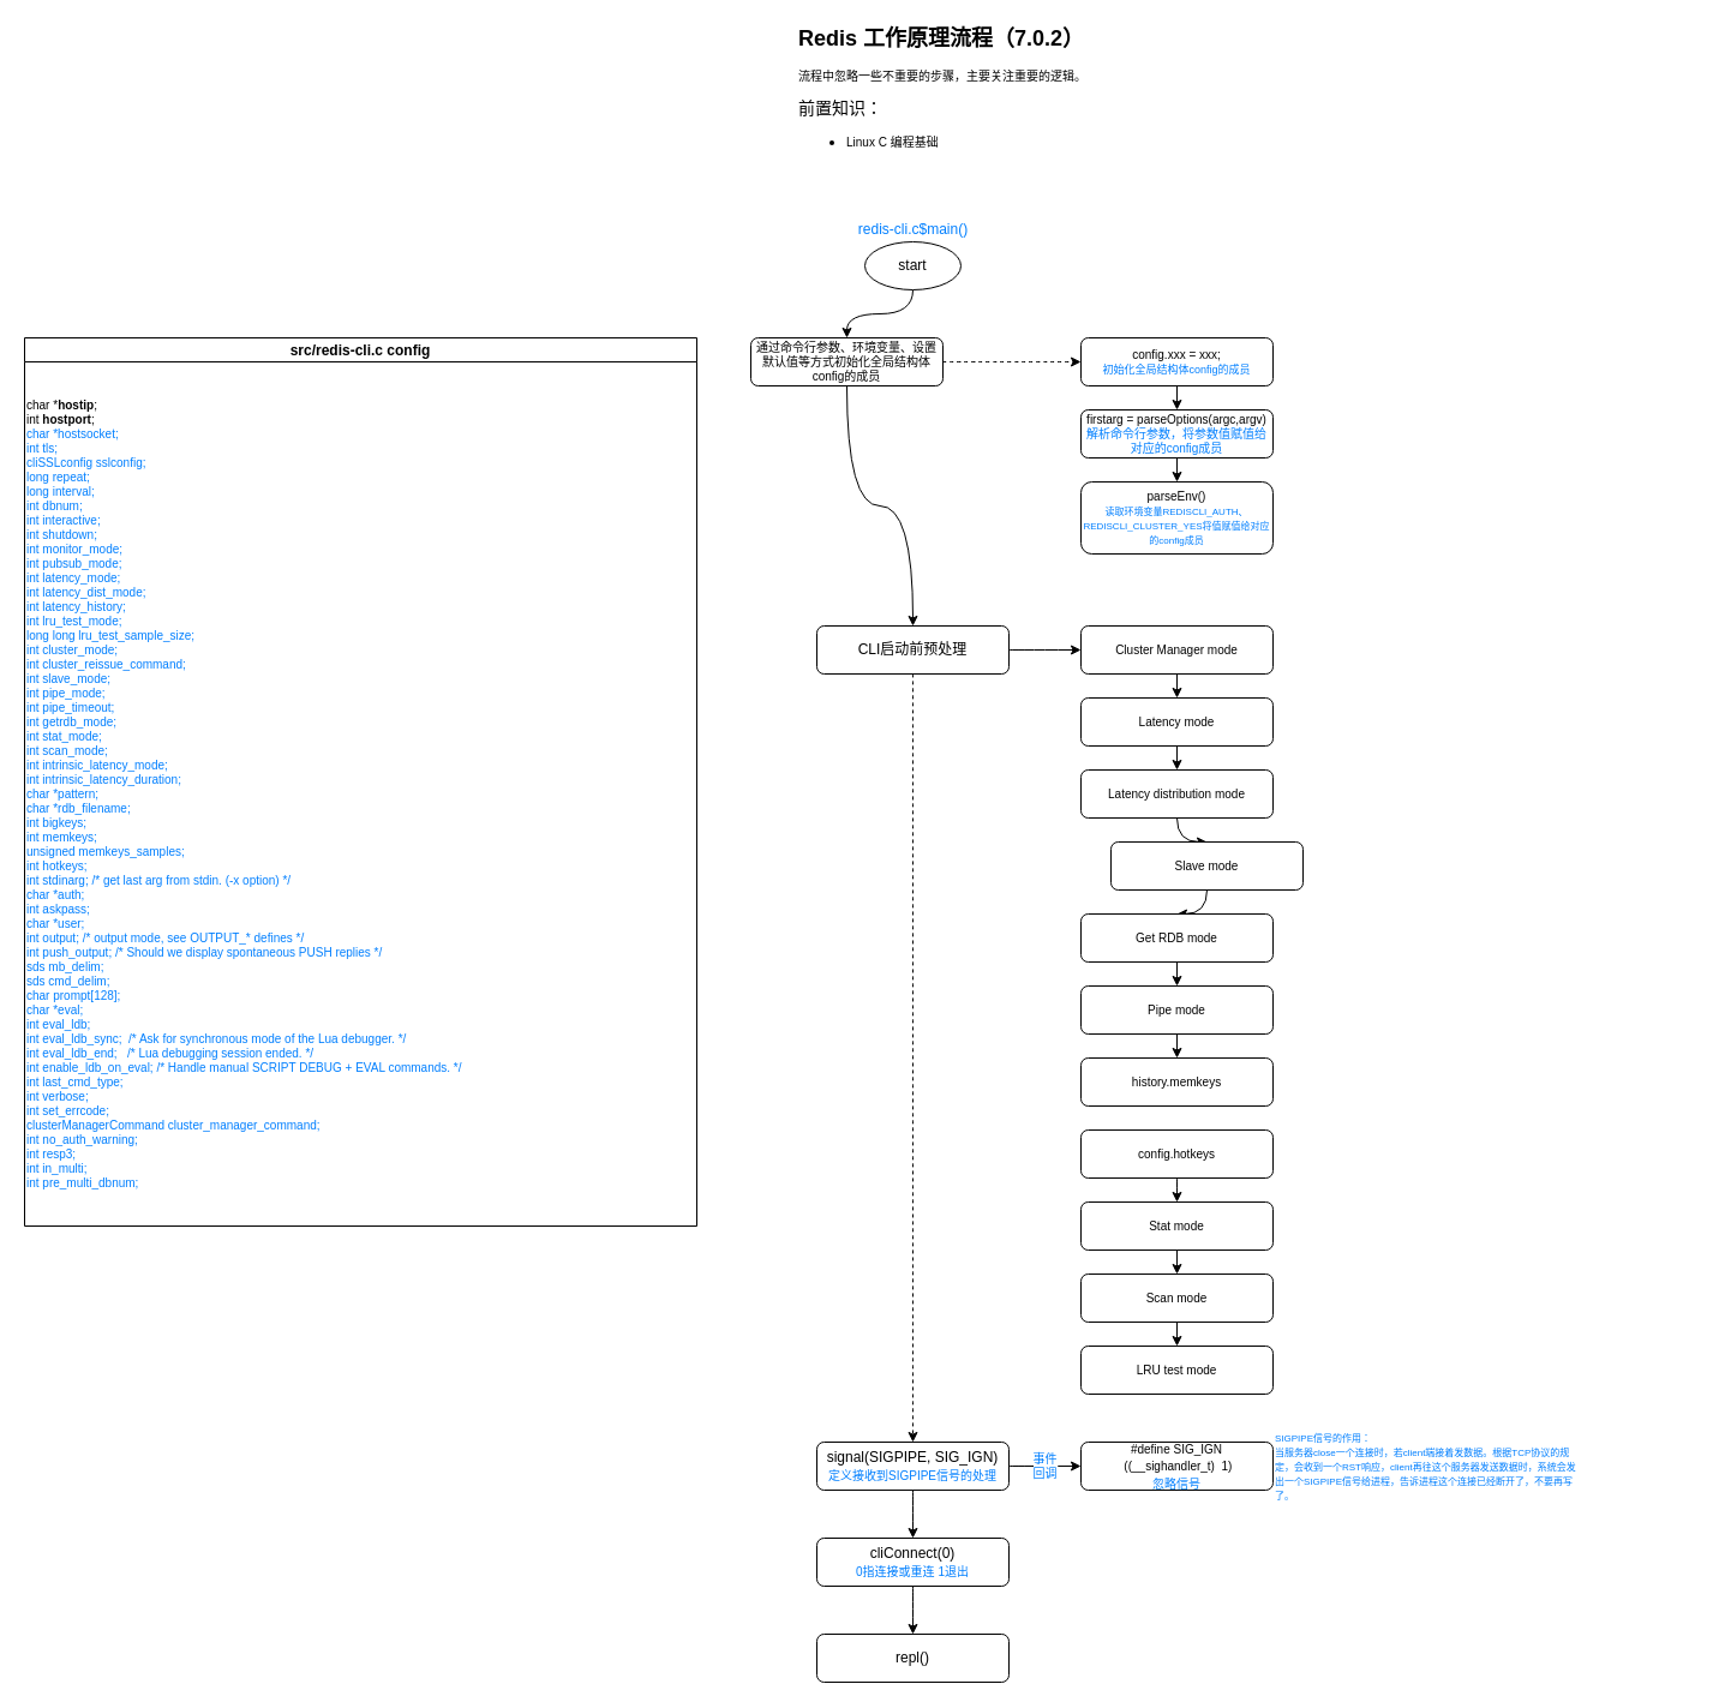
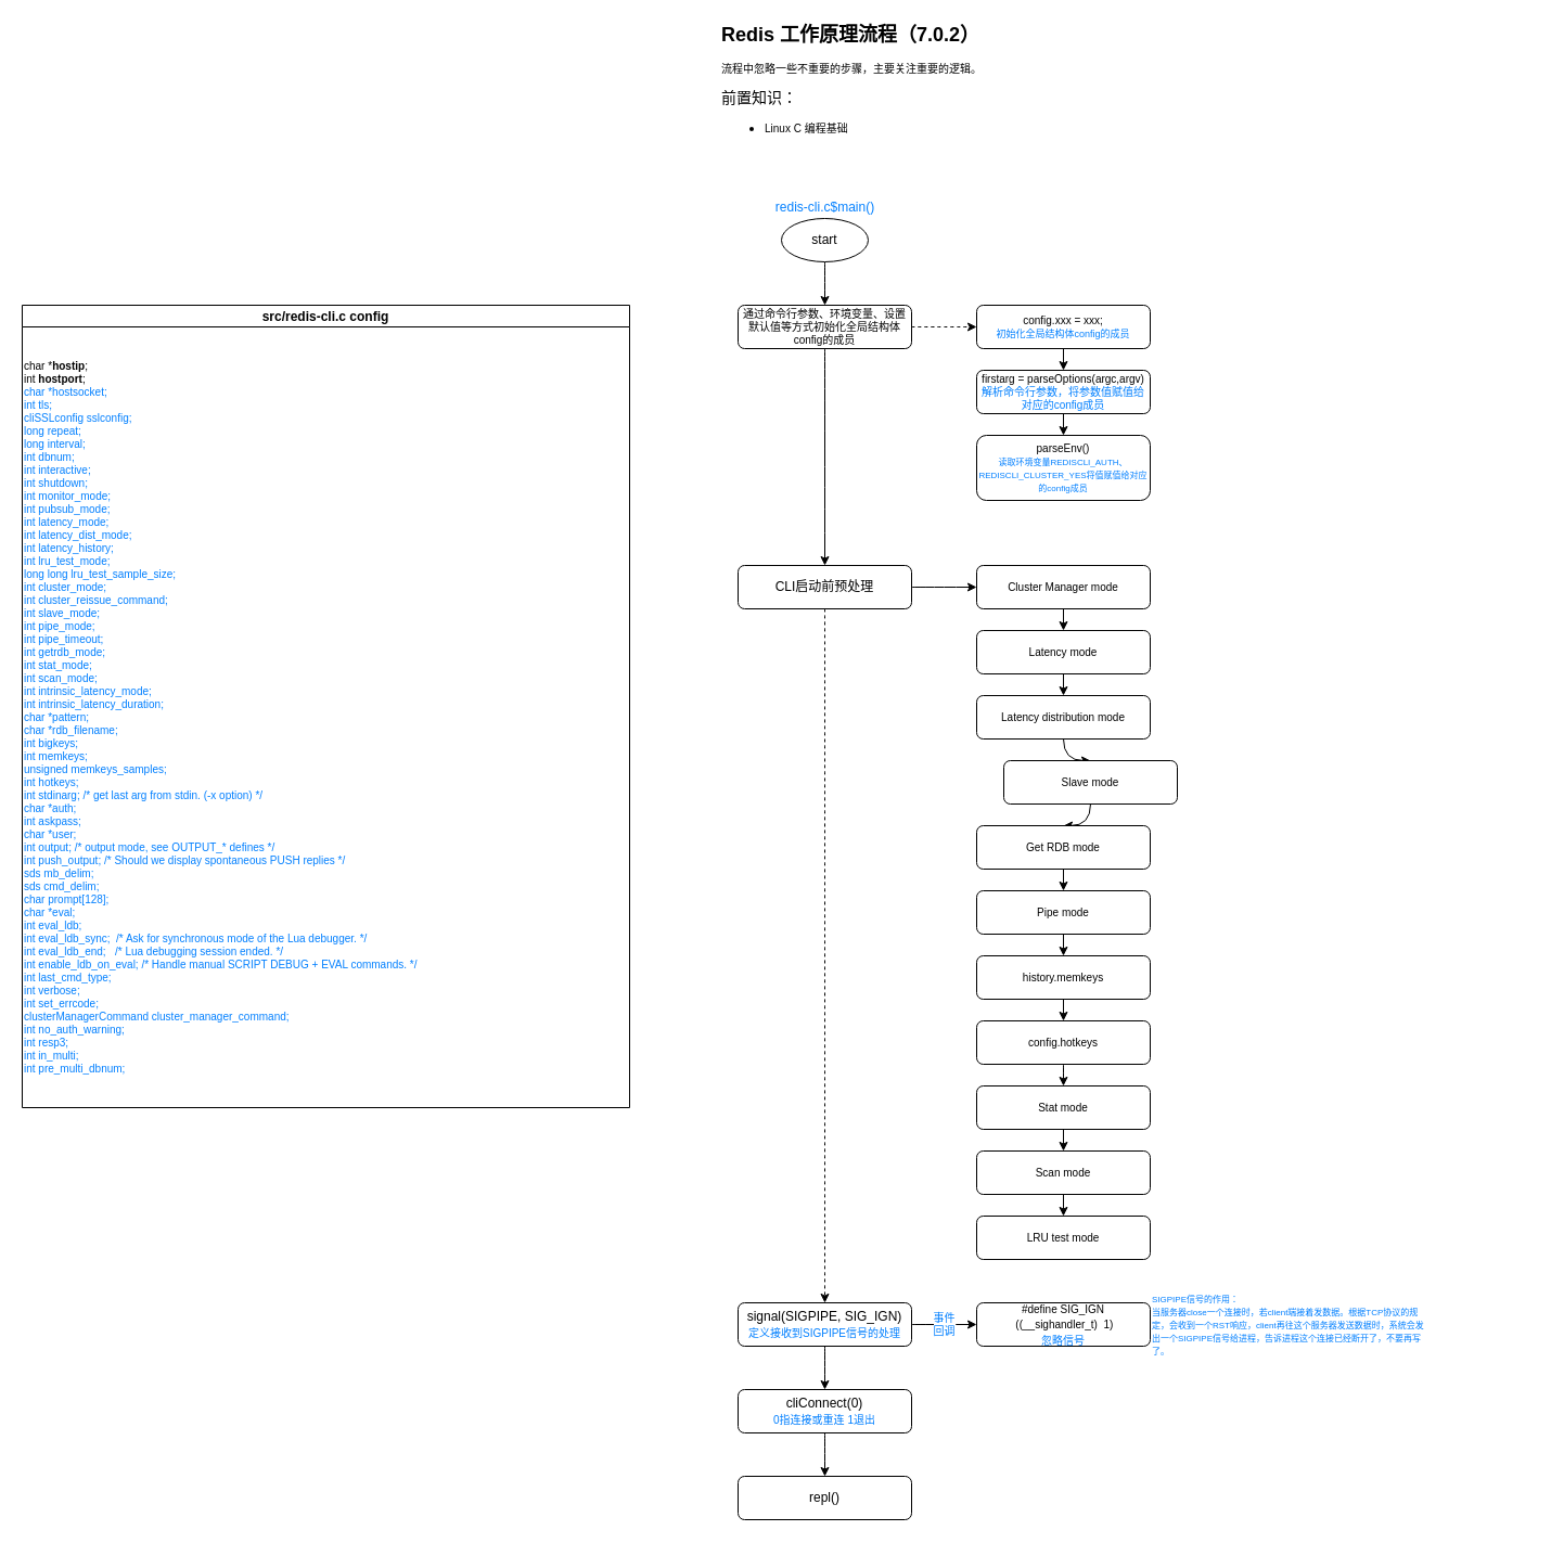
- <mxCell id="7" value="&lt;font style=&quot;font-size: 10px&quot;&gt;通过命令行参数、环境变量、设置默认值等方式&lt;font style=&quot;font-size: 10px&quot;&gt;初始化全局结构体config的成员&lt;/font&gt;&lt;/font&gt;" style="rounded=1;whiteSpace=wrap;html=1;fontSize=10;" vertex="1" parent="1"><mxGeometry x="625" y="281" width="160" height="40" as="geometry" /></mxCell>
+ <mxCell id="7" value="&lt;font style=&quot;font-size: 10px&quot;&gt;通过命令行参数、环境变量、设置默认值等方式&lt;font style=&quot;font-size: 10px&quot;&gt;初始化全局结构体config的成员&lt;/font&gt;&lt;/font&gt;" style="rounded=1;whiteSpace=wrap;html=1;fontSize=10;" vertex="1" parent="1"><mxGeometry x="680" y="281" width="160" height="40" as="geometry" /></mxCell>
+ <mxCell id="41" style="edgeStyle=orthogonalEdgeStyle;curved=1;rounded=0;orthogonalLoop=1;jettySize=auto;html=1;exitX=0.5;exitY=1;exitDx=0;exitDy=0;fontSize=10;fontColor=#000000;" edge="1" parent="1" source="42" target="44"><mxGeometry relative="1" as="geometry" /></mxCell>
